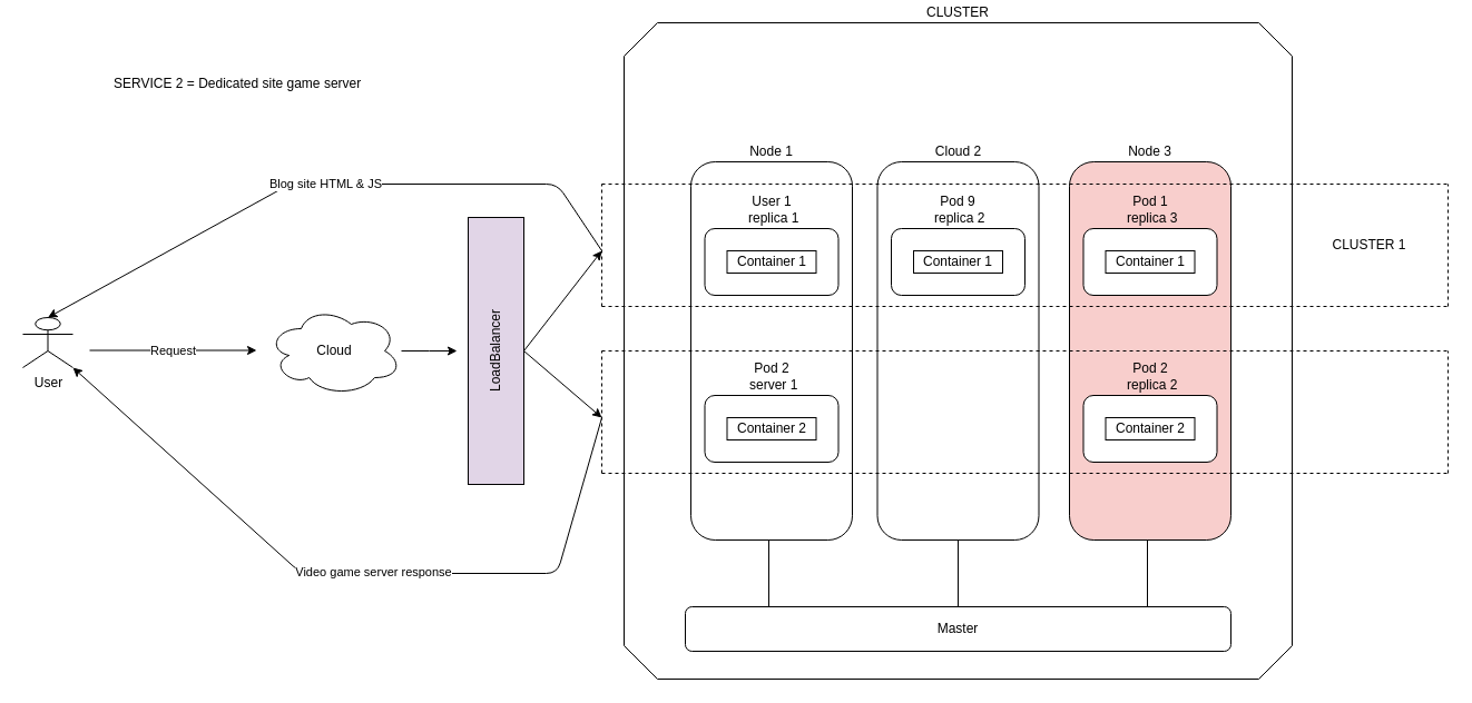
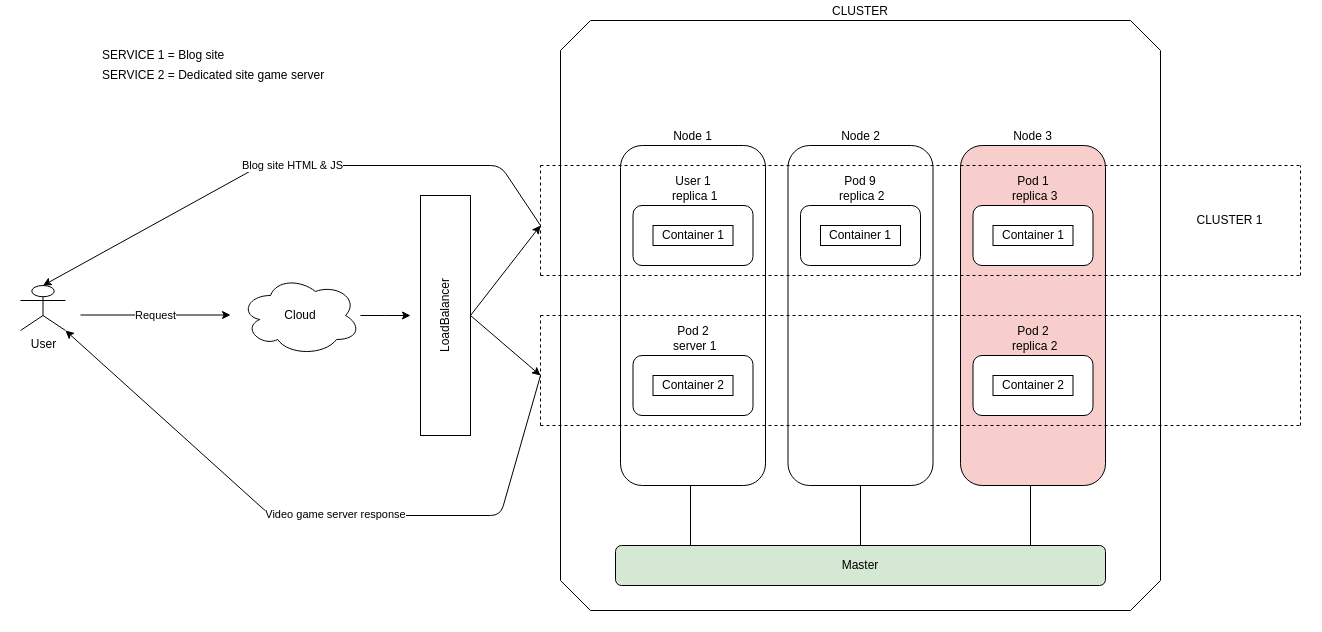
+ <mxCell id="43" value="SERVICE 1 = Blog site" style="text;html=1;align=left;verticalAlign=middle;resizable=0;points=[];autosize=1;" vertex="1" parent="1"><mxGeometry x="100" width="150" height="20" as="geometry" y="45" /></mxCell>
- <mxCell id="14" value="Cloud 2" style="rounded=1;whiteSpace=wrap;html=1;labelPosition=center;verticalLabelPosition=top;align=center;verticalAlign=bottom;" vertex="1" parent="1"><mxGeometry x="787.5" y="145" width="145" height="340" as="geometry" /></mxCell>
+ <mxCell id="14" value="Node 2" style="rounded=1;whiteSpace=wrap;html=1;labelPosition=center;verticalLabelPosition=top;align=center;verticalAlign=bottom;" vertex="1" parent="1"><mxGeometry x="787.5" y="145" width="145" height="340" as="geometry" /></mxCell>
- <mxCell id="6" value="LoadBalancer" style="rounded=0;whiteSpace=wrap;html=1;horizontal=0;fillColor=#e1d5e7;" vertex="1" parent="1"><mxGeometry x="420" y="195" width="50" height="240" as="geometry" /></mxCell>
+ <mxCell id="6" value="LoadBalancer" style="rounded=0;whiteSpace=wrap;html=1;horizontal=0;" vertex="1" parent="1"><mxGeometry x="420" y="195" width="50" height="240" as="geometry" /></mxCell>
- <mxCell id="24" value="Master" style="rounded=1;whiteSpace=wrap;html=1;labelPosition=center;verticalLabelPosition=middle;align=center;verticalAlign=middle;" vertex="1" parent="1"><mxGeometry x="615" y="545" width="490" height="40" as="geometry" /></mxCell>
+ <mxCell id="24" value="Master" style="rounded=1;whiteSpace=wrap;html=1;labelPosition=center;verticalLabelPosition=middle;align=center;verticalAlign=middle;fillColor=#d5e8d4;" vertex="1" parent="1"><mxGeometry x="615" y="545" width="490" height="40" as="geometry" /></mxCell>
